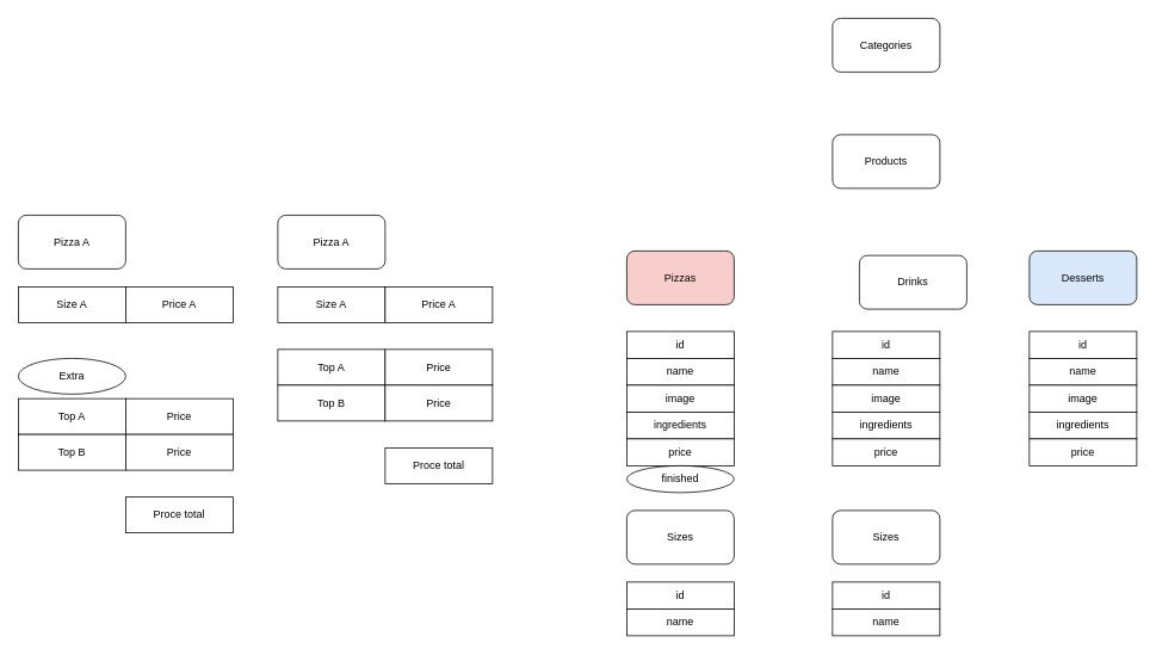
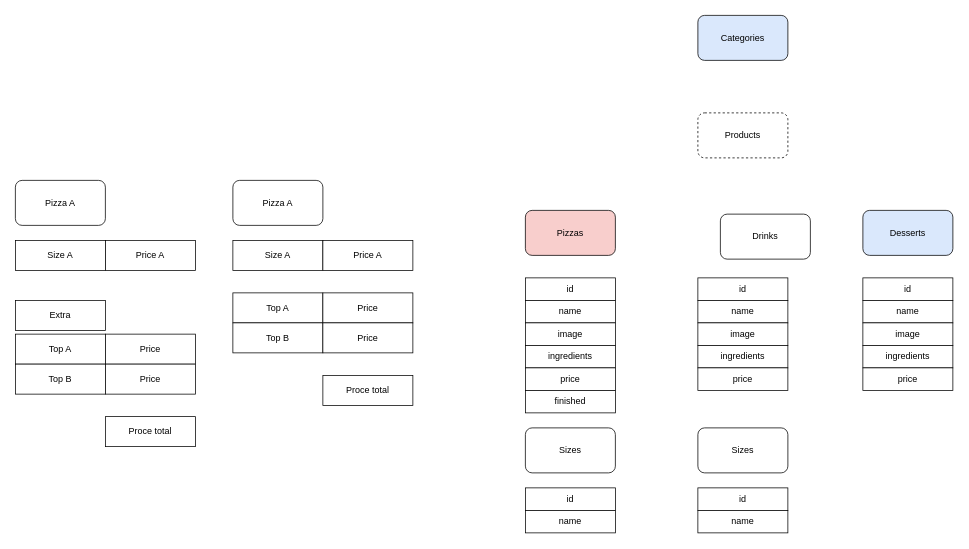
- <mxCell id="3" value="Categories" style="rounded=1;whiteSpace=wrap;html=1;" parent="1" vertex="1"><mxGeometry x="930" y="20" width="120" height="60" as="geometry" /></mxCell>
+ <mxCell id="3" value="Categories" style="rounded=1;whiteSpace=wrap;html=1;fillColor=#dae8fc;" parent="1" vertex="1"><mxGeometry x="930" y="20" width="120" height="60" as="geometry" /></mxCell>
- <mxCell id="2" value="Products" style="rounded=1;whiteSpace=wrap;html=1;" parent="1" vertex="1"><mxGeometry x="930" y="150" width="120" height="60" as="geometry" /></mxCell>
+ <mxCell id="2" value="Products" style="rounded=1;whiteSpace=wrap;html=1;dashed=1;" parent="1" vertex="1"><mxGeometry x="930" y="150" width="120" height="60" as="geometry" /></mxCell>
- <mxCell id="44" value="Extra" style="ellipse;whiteSpace=wrap;html=1;" parent="1" vertex="1"><mxGeometry x="20" y="400" width="120" height="40" as="geometry" /></mxCell>
+ <mxCell id="44" value="Extra" style="rounded=0;whiteSpace=wrap;html=1;" parent="1" vertex="1"><mxGeometry x="20" y="400" width="120" height="40" as="geometry" /></mxCell>
- <mxCell id="45" value="finished" style="ellipse;whiteSpace=wrap;html=1;" parent="1" vertex="1"><mxGeometry x="700" y="520" width="120" height="30" as="geometry" /></mxCell>
+ <mxCell id="45" value="finished" style="rounded=0;whiteSpace=wrap;html=1;" parent="1" vertex="1"><mxGeometry x="700" y="520" width="120" height="30" as="geometry" /></mxCell>
